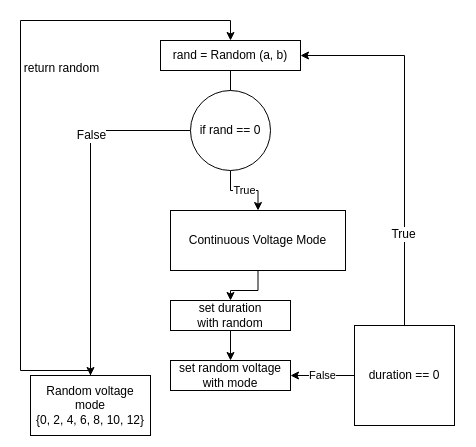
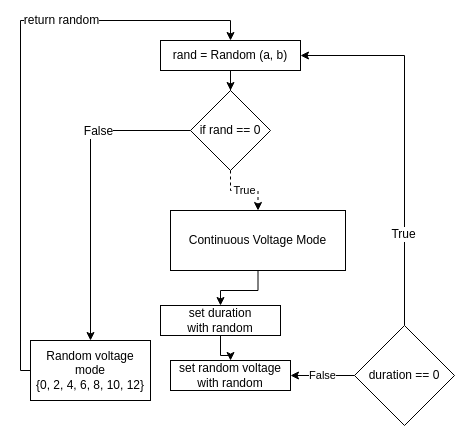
- <mxCell id="2" style="edgeStyle=orthogonalEdgeStyle;rounded=0;orthogonalLoop=1;jettySize=auto;html=1;entryX=0.5;entryY=0;entryDx=0;entryDy=0;endArrow=none;" edge="1" parent="1" source="3" target="19"><mxGeometry relative="1" as="geometry" /></mxCell>
+ <mxCell id="2" style="edgeStyle=orthogonalEdgeStyle;rounded=0;orthogonalLoop=1;jettySize=auto;html=1;entryX=0.5;entryY=0;entryDx=0;entryDy=0;" edge="1" parent="1" source="3" target="19"><mxGeometry relative="1" as="geometry" /></mxCell>
- <mxCell id="19" value="if rand == 0" style="ellipse;whiteSpace=wrap;html=1;" vertex="1" parent="1"><mxGeometry x="190" y="90" width="80" height="80" as="geometry" /></mxCell>
+ <mxCell id="19" value="if rand == 0" style="rhombus;whiteSpace=wrap;html=1;" vertex="1" parent="1"><mxGeometry x="190" y="90" width="80" height="80" as="geometry" /></mxCell>
- <mxCell id="16" value="True" style="edgeStyle=orthogonalEdgeStyle;rounded=0;orthogonalLoop=1;jettySize=auto;html=1;entryX=0.5;entryY=0;entryDx=0;entryDy=0;" edge="1" parent="1" source="19" target="8"><mxGeometry relative="1" as="geometry" /></mxCell>
+ <mxCell id="16" value="True" style="edgeStyle=orthogonalEdgeStyle;rounded=0;orthogonalLoop=1;jettySize=auto;html=1;entryX=0.5;entryY=0;entryDx=0;entryDy=0;dashed=1;" edge="1" parent="1" source="19" target="8"><mxGeometry relative="1" as="geometry" /></mxCell>
- <mxCell id="10" value="set duration &lt;br&gt;with random" style="rounded=0;whiteSpace=wrap;html=1;" vertex="1" parent="1"><mxGeometry x="170" y="300" width="120" height="30" as="geometry" /></mxCell>
+ <mxCell id="10" value="set duration &lt;br&gt;with random" style="rounded=0;whiteSpace=wrap;html=1;" vertex="1" parent="1"><mxGeometry x="160" y="305" width="120" height="30" as="geometry" /></mxCell>
- <mxCell id="11" value="set random voltage with mode" style="rounded=0;whiteSpace=wrap;html=1;" vertex="1" parent="1"><mxGeometry x="170" y="360" width="120" height="30" as="geometry" /></mxCell>
+ <mxCell id="11" value="set random voltage with random" style="rounded=0;whiteSpace=wrap;html=1;" vertex="1" parent="1"><mxGeometry x="170" y="360" width="120" height="30" as="geometry" /></mxCell>
- <mxCell id="15" value="duration == 0" style="whiteSpace=wrap;html=1;rounded=0;" vertex="1" parent="1"><mxGeometry x="354" y="325" width="100" height="100" as="geometry" /></mxCell>
+ <mxCell id="15" value="duration == 0" style="rhombus;whiteSpace=wrap;html=1;" vertex="1" parent="1"><mxGeometry x="354" y="325" width="100" height="100" as="geometry" /></mxCell>
- <mxCell id="6" value="Random voltage mode&lt;br&gt;{0, 2, 4, 6, 8, 10, 12}" style="rounded=0;whiteSpace=wrap;html=1;" vertex="1" parent="1"><mxGeometry x="30" y="375" width="120" height="60" as="geometry" /></mxCell>
+ <mxCell id="6" value="Random voltage mode&lt;br&gt;{0, 2, 4, 6, 8, 10, 12}" style="rounded=0;whiteSpace=wrap;html=1;" vertex="1" parent="1"><mxGeometry x="30" y="340" width="120" height="60" as="geometry" /></mxCell>
